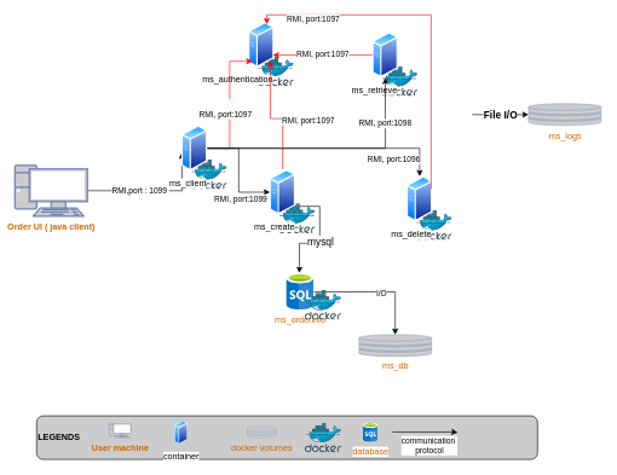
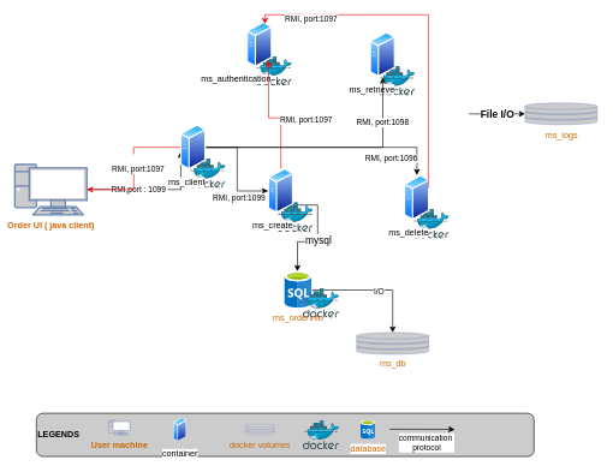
- <mxCell id="40" value="RMI, port:1097" style="edgeStyle=orthogonalEdgeStyle;rounded=0;orthogonalLoop=1;jettySize=auto;html=1;entryX=1;entryY=0.75;entryDx=0;entryDy=0;strokeColor=#FF0000;" parent="1" source="32" target="35" edge="1"><mxGeometry relative="1" as="geometry" /></mxCell>
- <mxCell id="36" value="&lt;br&gt;RMI, port:1097" style="edgeStyle=elbowEdgeStyle;rounded=0;orthogonalLoop=1;jettySize=auto;html=1;entryX=0;entryY=1;entryDx=0;entryDy=0;strokeColor=#FF0000;" parent="1" source="26" target="35" edge="1"><mxGeometry x="-0.069" y="6" relative="1" as="geometry"><mxPoint as="offset" /></mxGeometry></mxCell>
+ <mxCell id="36" value="&lt;br&gt;RMI, port:1097" style="edgeStyle=elbowEdgeStyle;rounded=0;orthogonalLoop=1;jettySize=auto;html=1;strokeColor=#FF0000;" parent="1" source="26" target="4" edge="1"><mxGeometry x="-0.069" y="6" relative="1" as="geometry"><mxPoint as="offset" /></mxGeometry></mxCell>
